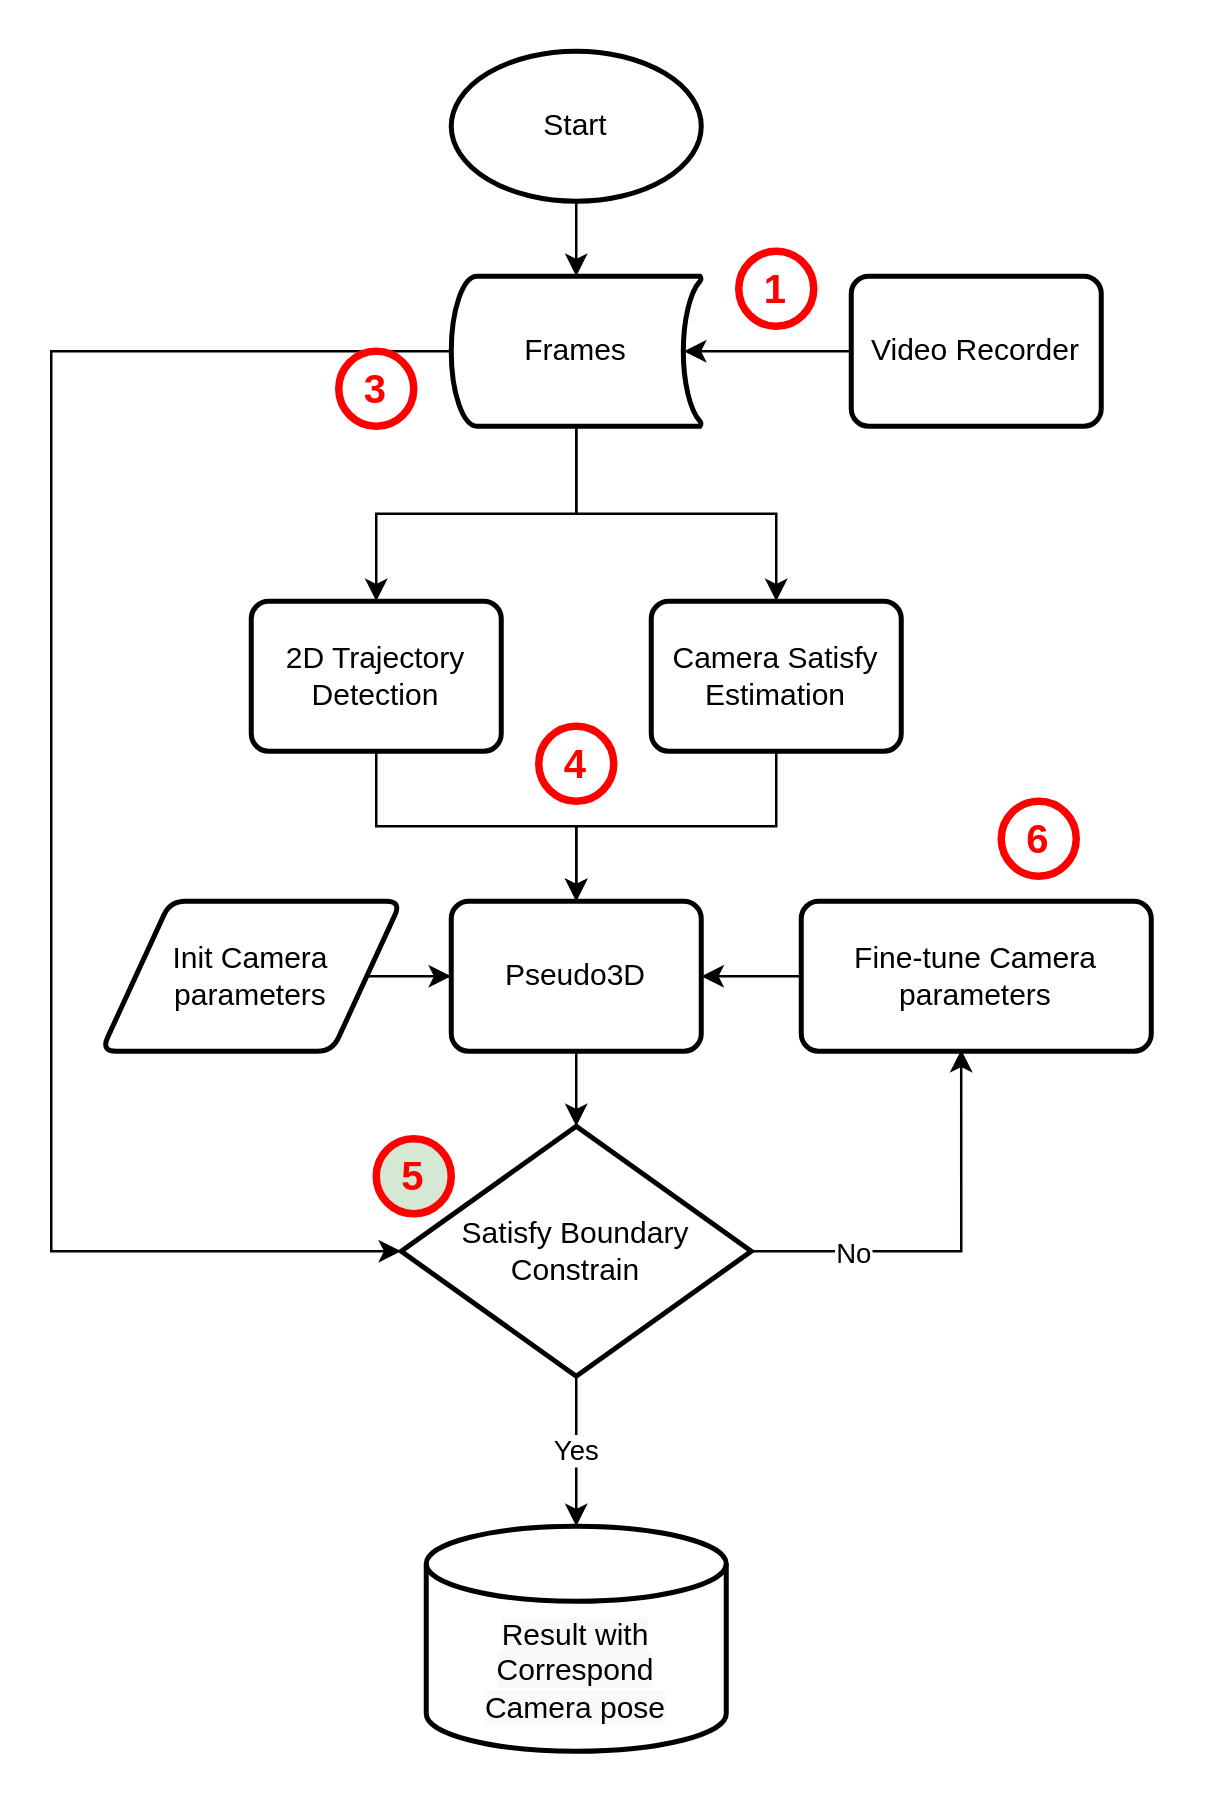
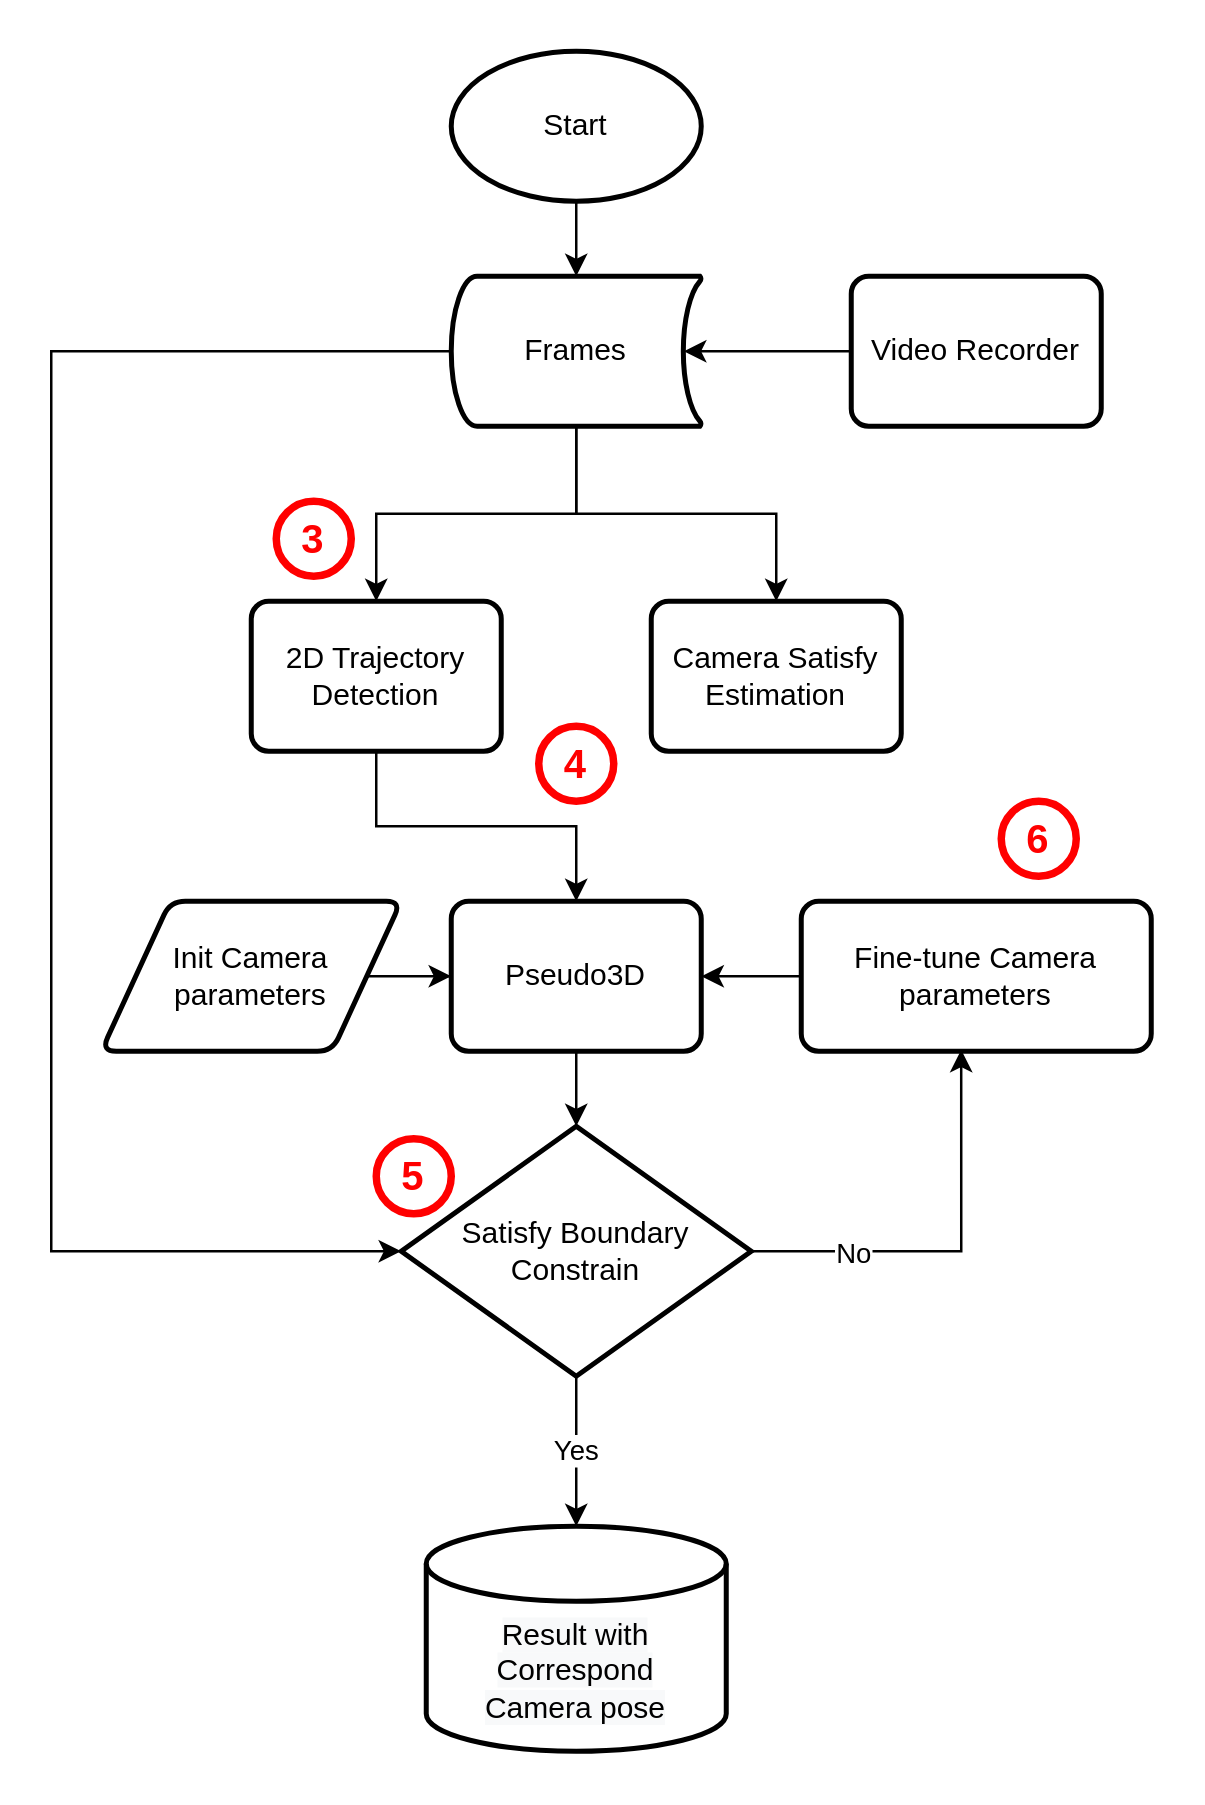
- <mxCell id="26" value="&lt;b&gt;&lt;font color=&quot;#ff0000&quot; style=&quot;font-size: 16px&quot;&gt;1&lt;/font&gt;&lt;/b&gt;" style="ellipse;whiteSpace=wrap;html=1;aspect=fixed;strokeColor=#FF0000;strokeWidth=3;" vertex="1" parent="1"><mxGeometry x="295" y="100" width="30" height="30" as="geometry" /></mxCell>
- <mxCell id="27" value="&lt;b&gt;&lt;font color=&quot;#ff0000&quot; style=&quot;font-size: 16px&quot;&gt;3&lt;/font&gt;&lt;/b&gt;" style="ellipse;whiteSpace=wrap;html=1;aspect=fixed;strokeColor=#FF0000;strokeWidth=3;" vertex="1" parent="1"><mxGeometry x="135" y="140" width="30" height="30" as="geometry" /></mxCell>
+ <mxCell id="27" value="&lt;b&gt;&lt;font color=&quot;#ff0000&quot; style=&quot;font-size: 16px&quot;&gt;3&lt;/font&gt;&lt;/b&gt;" style="ellipse;whiteSpace=wrap;html=1;aspect=fixed;strokeColor=#FF0000;strokeWidth=3;" vertex="1" parent="1"><mxGeometry x="110" y="200" width="30" height="30" as="geometry" /></mxCell>
- <mxCell id="12" style="edgeStyle=orthogonalEdgeStyle;rounded=0;orthogonalLoop=1;jettySize=auto;html=1;" parent="1" source="13" target="15" edge="1"><mxGeometry relative="1" as="geometry" /></mxCell>
- <mxCell id="29" value="&lt;b&gt;&lt;font color=&quot;#ff0000&quot; style=&quot;font-size: 16px&quot;&gt;5&lt;/font&gt;&lt;/b&gt;" style="ellipse;whiteSpace=wrap;html=1;aspect=fixed;strokeColor=#FF0000;strokeWidth=3;fillColor=#d5e8d4;" vertex="1" parent="1"><mxGeometry x="150" y="455" width="30" height="30" as="geometry" /></mxCell>
+ <mxCell id="29" value="&lt;b&gt;&lt;font color=&quot;#ff0000&quot; style=&quot;font-size: 16px&quot;&gt;5&lt;/font&gt;&lt;/b&gt;" style="ellipse;whiteSpace=wrap;html=1;aspect=fixed;strokeColor=#FF0000;strokeWidth=3;" vertex="1" parent="1"><mxGeometry x="150" y="455" width="30" height="30" as="geometry" /></mxCell>
